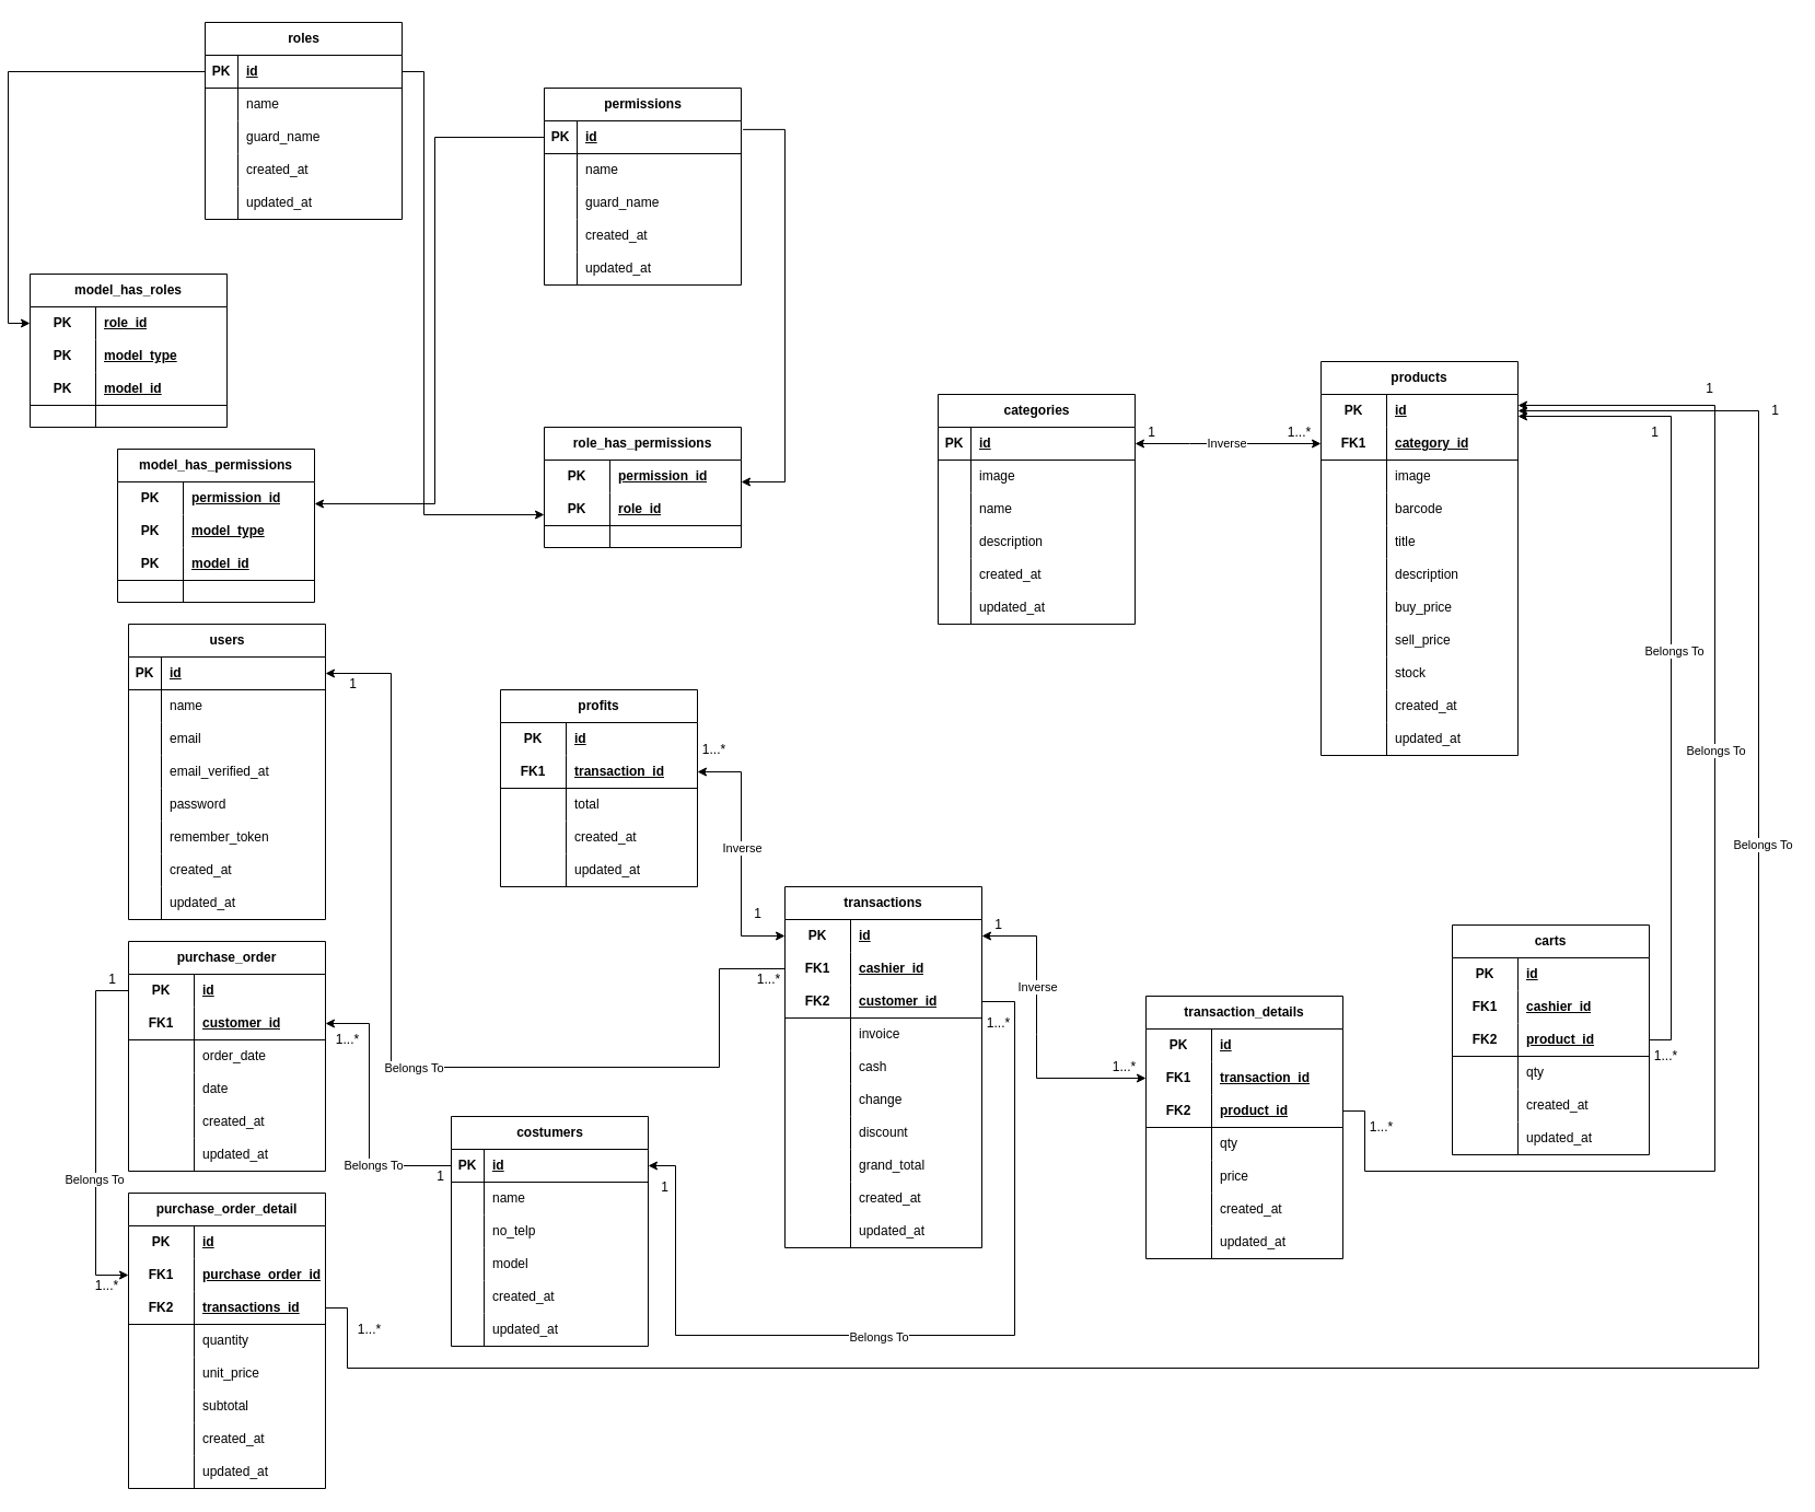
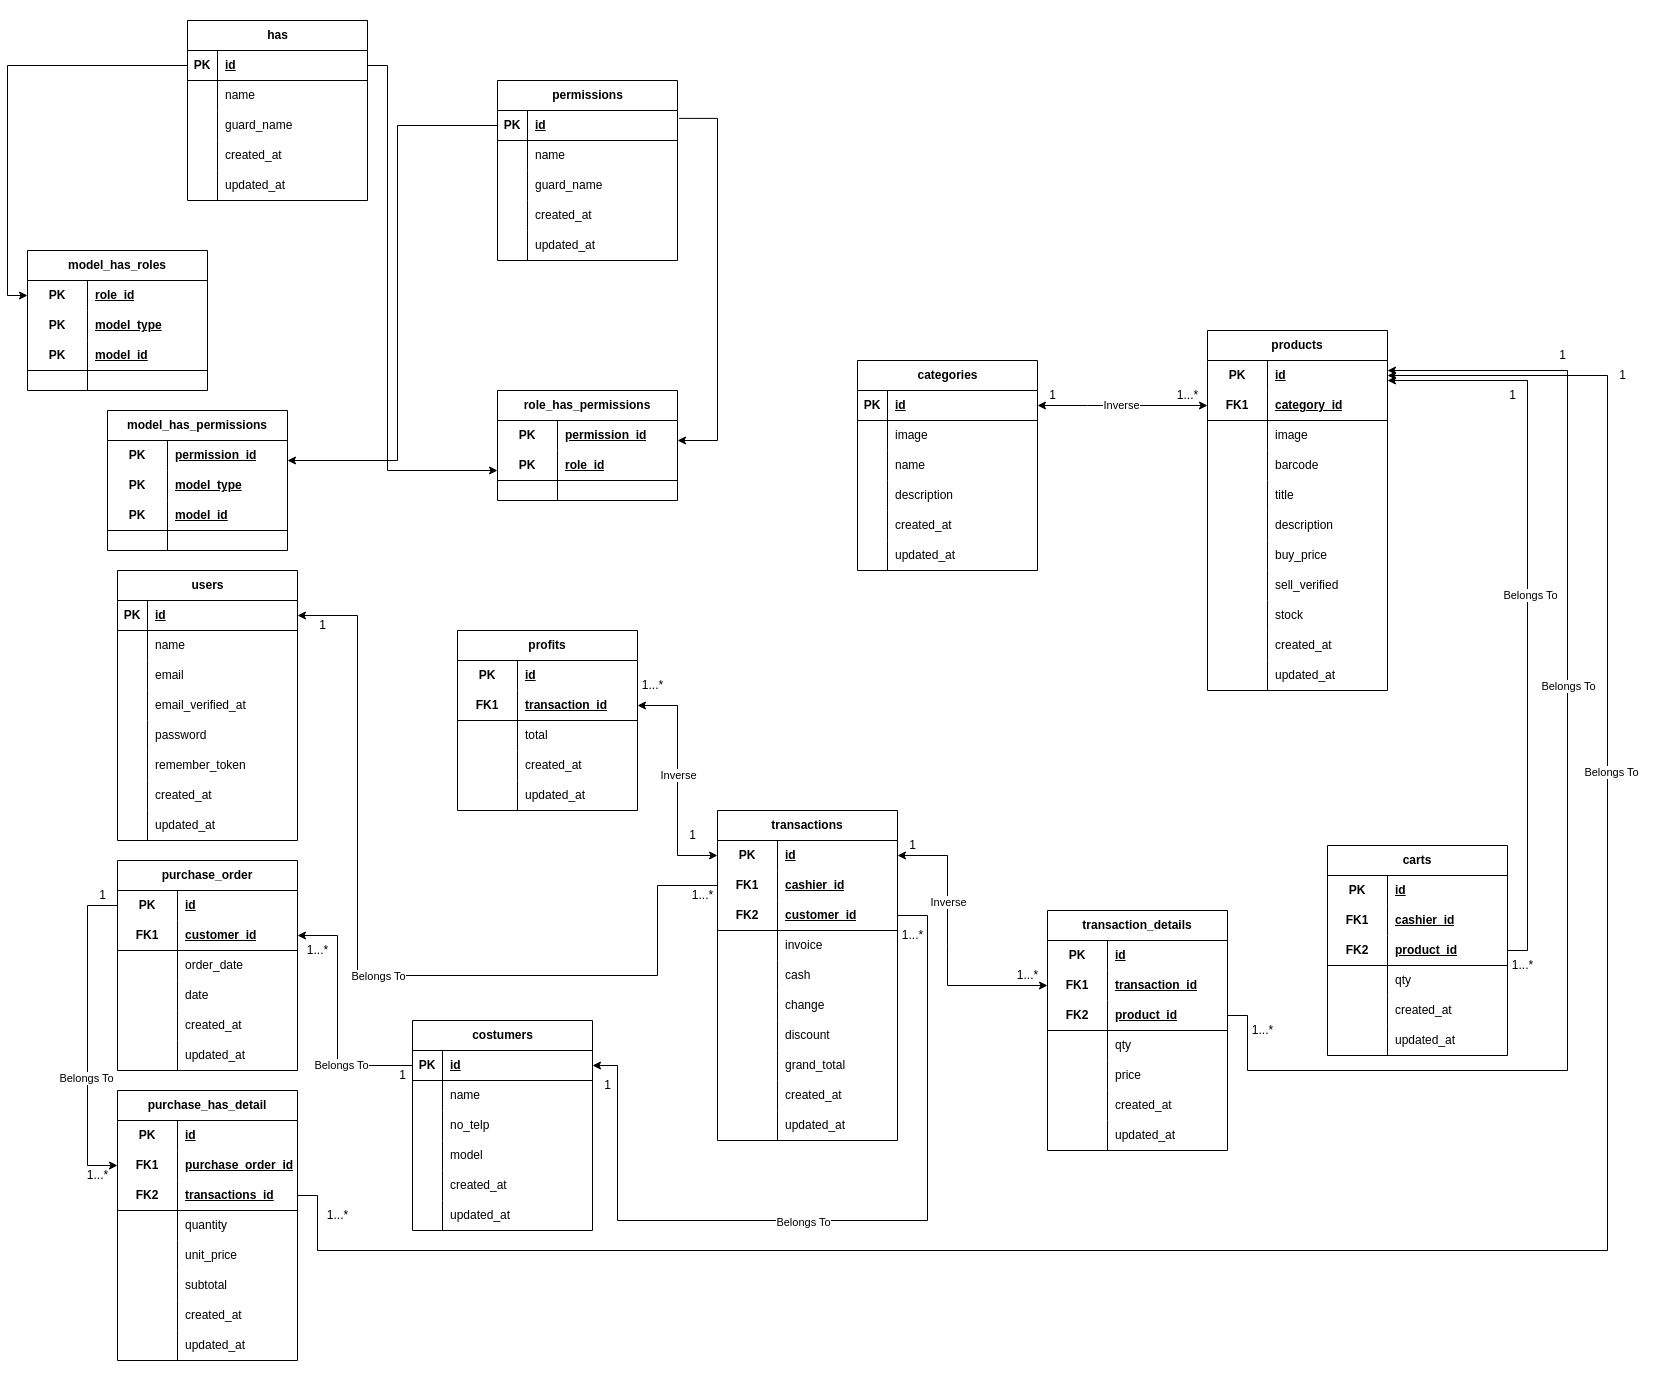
- <mxCell id="201" value="roles" style="shape=table;startSize=30;container=1;collapsible=1;childLayout=tableLayout;fixedRows=1;rowLines=0;fontStyle=1;align=center;resizeLast=1;html=1;" parent="1" vertex="1"><mxGeometry x="180" y="20" width="180" height="180" as="geometry" /></mxCell>
+ <mxCell id="201" value="has" style="shape=table;startSize=30;container=1;collapsible=1;childLayout=tableLayout;fixedRows=1;rowLines=0;fontStyle=1;align=center;resizeLast=1;html=1;" parent="1" vertex="1"><mxGeometry x="180" y="20" width="180" height="180" as="geometry" /></mxCell>
- <mxCell id="45" value="sell_price" style="shape=partialRectangle;connectable=0;fillColor=none;top=0;left=0;bottom=0;right=0;align=left;spacingLeft=6;overflow=hidden;html=1;whiteSpace=wrap;" parent="43" vertex="1"><mxGeometry x="60" width="120" height="30" as="geometry"><mxRectangle width="120" height="30" as="alternateBounds" /></mxGeometry></mxCell>
+ <mxCell id="45" value="sell_verified" style="shape=partialRectangle;connectable=0;fillColor=none;top=0;left=0;bottom=0;right=0;align=left;spacingLeft=6;overflow=hidden;html=1;whiteSpace=wrap;" parent="43" vertex="1"><mxGeometry x="60" width="120" height="30" as="geometry"><mxRectangle width="120" height="30" as="alternateBounds" /></mxGeometry></mxCell>
- <mxCell id="306" value="purchase_order_detail" style="shape=table;startSize=30;container=1;collapsible=1;childLayout=tableLayout;fixedRows=1;rowLines=0;fontStyle=1;align=center;resizeLast=1;html=1;whiteSpace=wrap;" vertex="1" parent="1"><mxGeometry x="110" y="1090" width="180" height="270" as="geometry" /></mxCell>
+ <mxCell id="306" value="purchase_has_detail" style="shape=table;startSize=30;container=1;collapsible=1;childLayout=tableLayout;fixedRows=1;rowLines=0;fontStyle=1;align=center;resizeLast=1;html=1;whiteSpace=wrap;" vertex="1" parent="1"><mxGeometry x="110" y="1090" width="180" height="270" as="geometry" /></mxCell>
